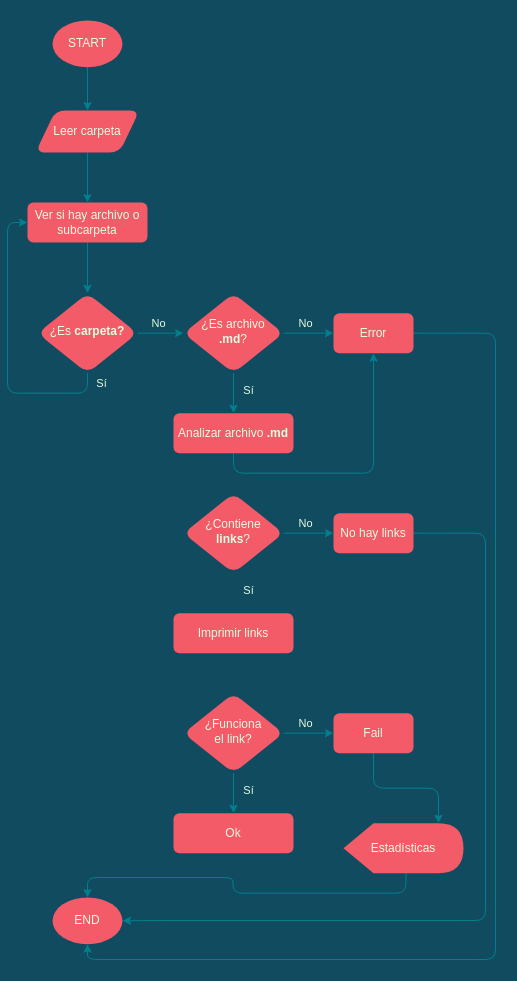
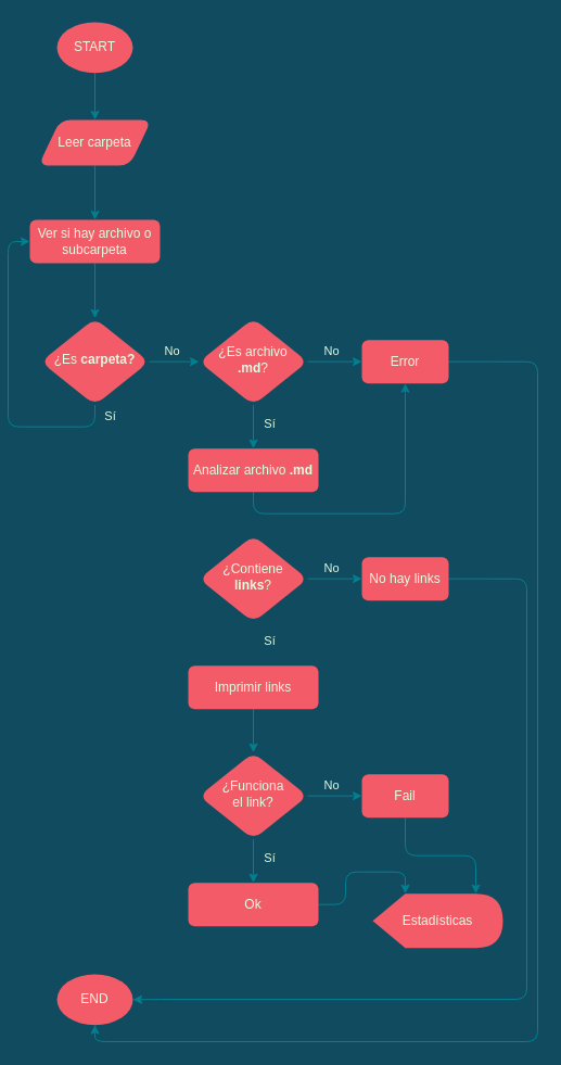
+ <mxCell id="14" style="edgeStyle=orthogonalEdgeStyle;orthogonalLoop=1;jettySize=auto;html=1;exitX=0.5;exitY=1;exitDx=0;exitDy=0;strokeColor=#028090;fillColor=#F45B69;fontColor=#E4FDE1;labelBackgroundColor=#114B5F;" edge="1" parent="1" source="15" target="18"><mxGeometry relative="1" as="geometry" /></mxCell>
+ <mxCell id="19" style="edgeStyle=orthogonalEdgeStyle;orthogonalLoop=1;jettySize=auto;html=1;exitX=1;exitY=0.5;exitDx=0;exitDy=0;entryX=0;entryY=0;entryDx=30;entryDy=0;entryPerimeter=0;strokeColor=#028090;fillColor=#F45B69;fontColor=#E4FDE1;labelBackgroundColor=#114B5F;" edge="1" parent="1" source="20" target="26"><mxGeometry relative="1" as="geometry" /></mxCell>
- <mxCell id="25" style="edgeStyle=orthogonalEdgeStyle;orthogonalLoop=1;jettySize=auto;html=1;exitX=0;exitY=0;exitDx=62.5;exitDy=50;exitPerimeter=0;strokeColor=#028090;fillColor=#F45B69;fontColor=#E4FDE1;labelBackgroundColor=#114B5F;" edge="1" parent="1" source="26" target="9"><mxGeometry relative="1" as="geometry" /></mxCell>
